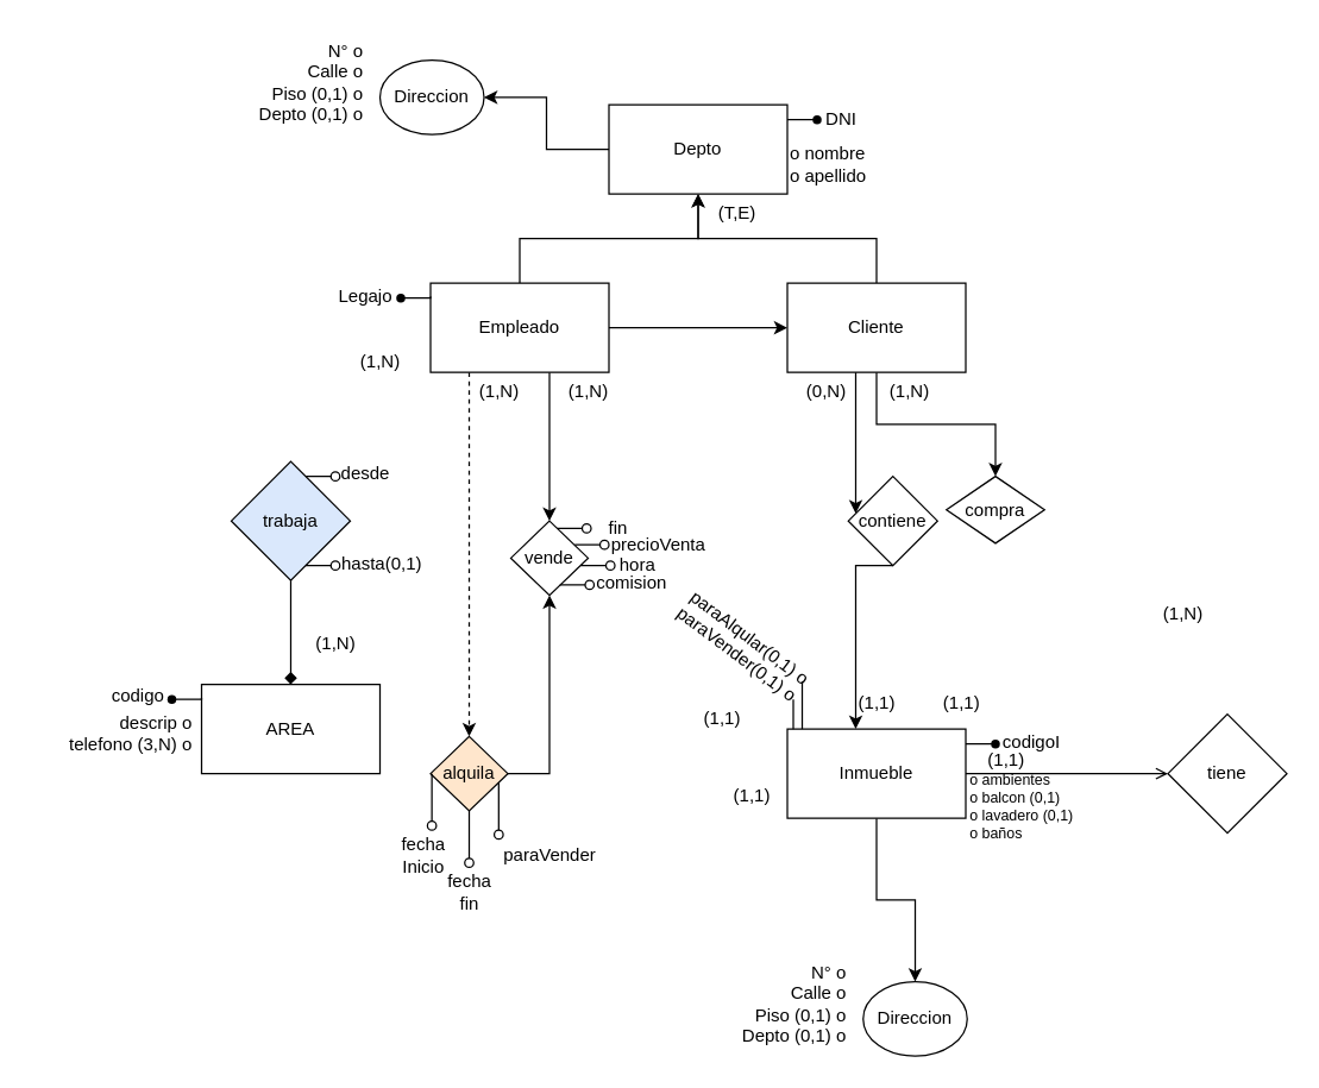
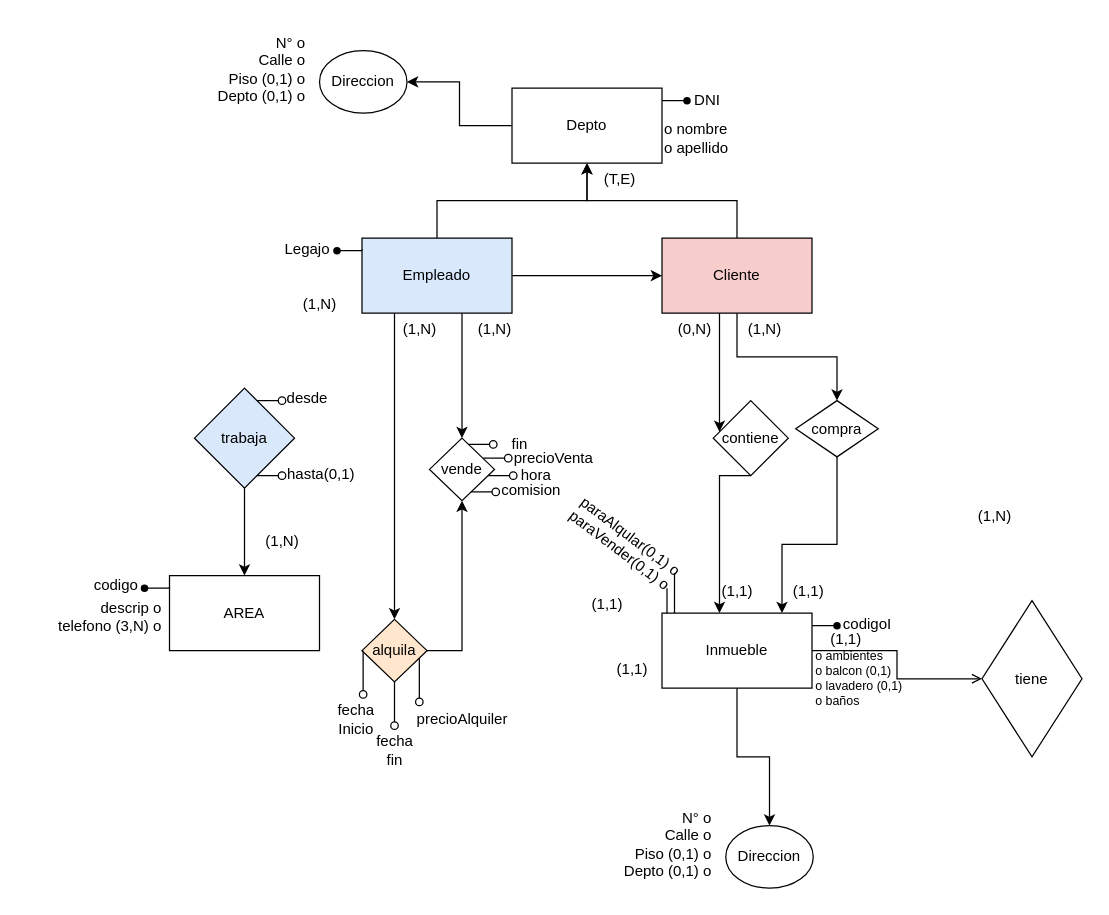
- <mxCell id="12" value="Empleado" style="rounded=0;whiteSpace=wrap;html=1;" parent="1" vertex="1"><mxGeometry x="289" y="190" width="120" height="60" as="geometry" /></mxCell>
+ <mxCell id="12" value="Empleado" style="rounded=0;whiteSpace=wrap;html=1;fillColor=#dae8fc;" parent="1" vertex="1"><mxGeometry x="289" y="190" width="120" height="60" as="geometry" /></mxCell>
- <mxCell id="7" value="Cliente" style="rounded=0;whiteSpace=wrap;html=1;" parent="1" vertex="1"><mxGeometry x="529" y="190" width="120" height="60" as="geometry" /></mxCell>
+ <mxCell id="7" value="Cliente" style="rounded=0;whiteSpace=wrap;html=1;fillColor=#f8cecc;" parent="1" vertex="1"><mxGeometry x="529" y="190" width="120" height="60" as="geometry" /></mxCell>
- <mxCell id="10" value="" style="edgeStyle=orthogonalEdgeStyle;rounded=0;orthogonalLoop=1;jettySize=auto;html=1;dashed=1;" edge="1" parent="1" source="12" target="33"><mxGeometry relative="1" as="geometry"><Array as="points"><mxPoint x="315" y="310" /><mxPoint x="315" y="310" /></Array></mxGeometry></mxCell>
+ <mxCell id="10" value="" style="edgeStyle=orthogonalEdgeStyle;rounded=0;orthogonalLoop=1;jettySize=auto;html=1;" edge="1" parent="1" source="12" target="33"><mxGeometry relative="1" as="geometry"><Array as="points"><mxPoint x="315" y="310" /><mxPoint x="315" y="310" /></Array></mxGeometry></mxCell>
+ <mxCell id="26" style="edgeStyle=orthogonalEdgeStyle;rounded=0;orthogonalLoop=1;jettySize=auto;html=1;" edge="1" parent="1" source="27" target="30"><mxGeometry relative="1" as="geometry"><Array as="points"><mxPoint x="669" y="435" /><mxPoint x="625" y="435" /></Array></mxGeometry></mxCell>
- <mxCell id="22" value="" style="edgeStyle=orthogonalEdgeStyle;rounded=0;orthogonalLoop=1;jettySize=auto;html=1;endArrow=diamond;" edge="1" parent="1" source="23" target="24"><mxGeometry relative="1" as="geometry" /></mxCell>
+ <mxCell id="22" value="" style="edgeStyle=orthogonalEdgeStyle;rounded=0;orthogonalLoop=1;jettySize=auto;html=1;" edge="1" parent="1" source="23" target="24"><mxGeometry relative="1" as="geometry" /></mxCell>
- <mxCell id="36" value="tiene" style="rhombus;whiteSpace=wrap;html=1;rounded=0;" vertex="1" parent="1"><mxGeometry x="785" y="480" width="80" height="80" as="geometry" /></mxCell>
+ <mxCell id="36" value="tiene" style="rhombus;whiteSpace=wrap;html=1;rounded=0;" vertex="1" parent="1"><mxGeometry x="785" y="480" width="80" height="125" as="geometry" /></mxCell>
- <mxCell id="77" value="paraVender" style="text;html=1;align=center;verticalAlign=middle;resizable=0;points=[];autosize=1;strokeColor=none;fillColor=none;" vertex="1" parent="1"><mxGeometry x="319" y="560" width="100" height="30" as="geometry" /></mxCell>
+ <mxCell id="77" value="precioAlquiler" style="text;html=1;align=center;verticalAlign=middle;resizable=0;points=[];autosize=1;strokeColor=none;fillColor=none;" vertex="1" parent="1"><mxGeometry x="319" y="560" width="100" height="30" as="geometry" /></mxCell>
